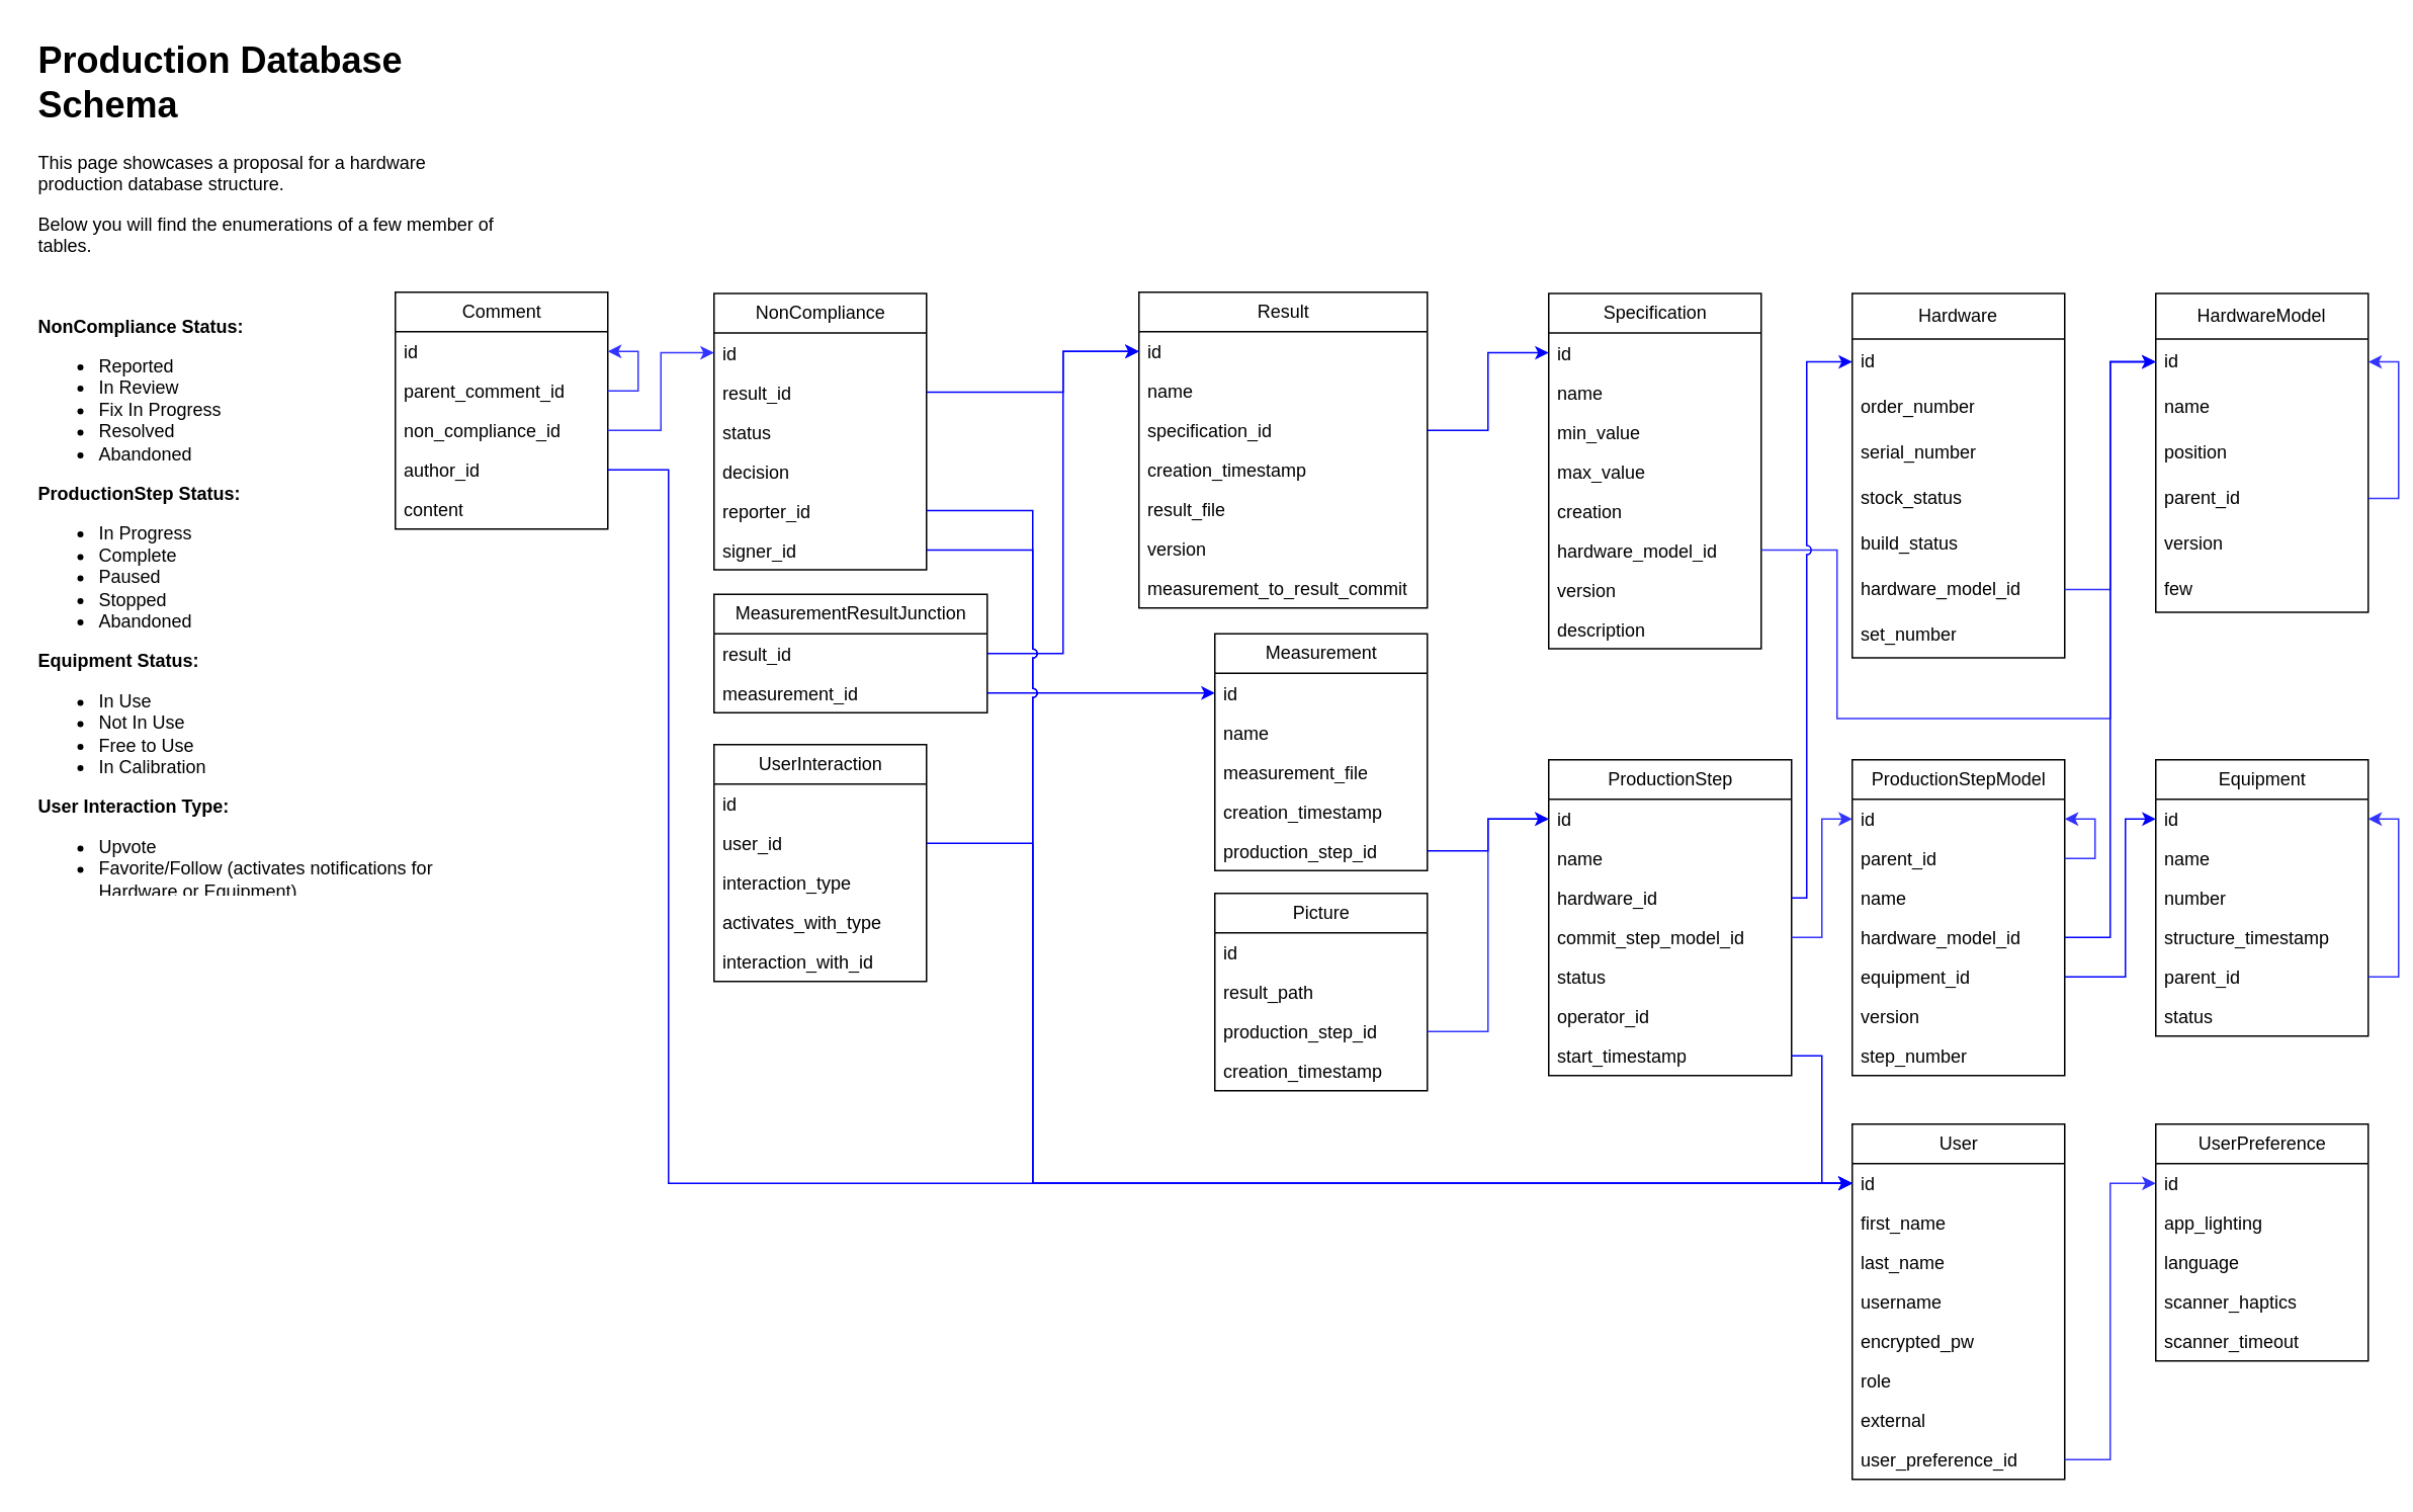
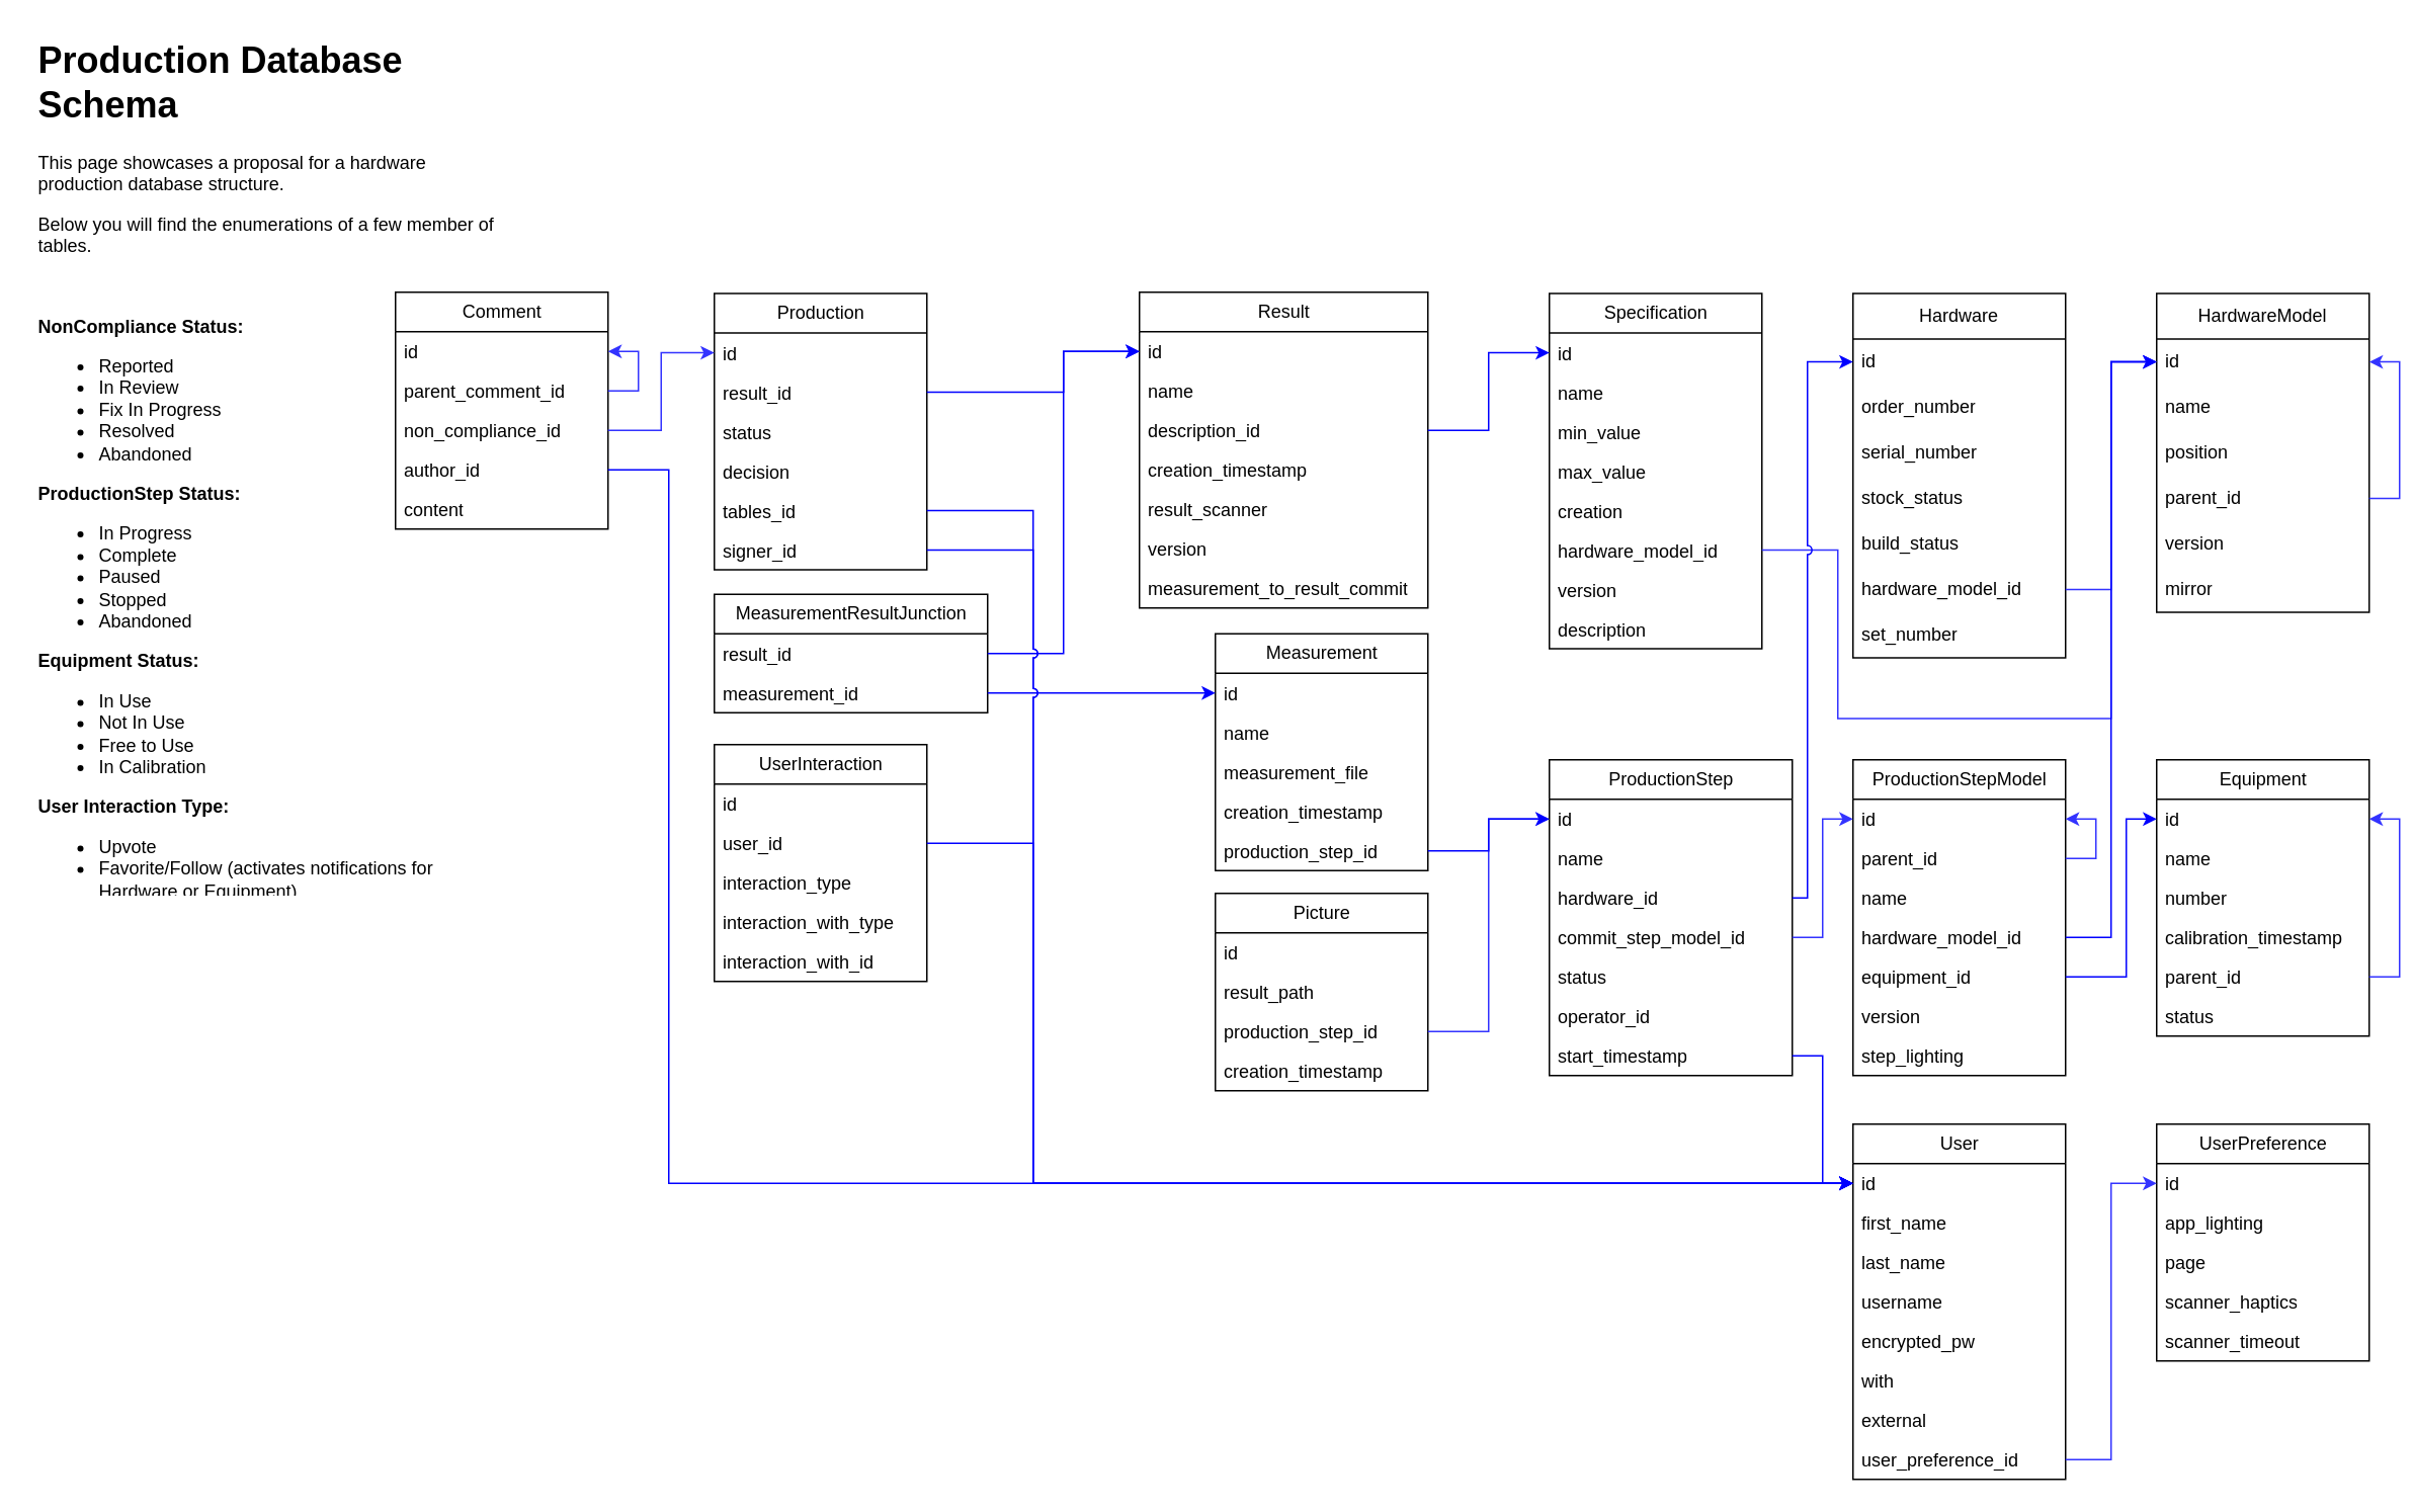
- <mxCell id="85" value="NonCompliance" style="swimlane;fontStyle=0;childLayout=stackLayout;horizontal=1;startSize=26;fillColor=none;horizontalStack=0;resizeParent=1;resizeParentMax=0;resizeLast=0;collapsible=1;marginBottom=0;html=1;" parent="1" vertex="1"><mxGeometry x="470" y="192.89" width="140" height="182" as="geometry" /></mxCell>
+ <mxCell id="85" value="Production" style="swimlane;fontStyle=0;childLayout=stackLayout;horizontal=1;startSize=26;fillColor=none;horizontalStack=0;resizeParent=1;resizeParentMax=0;resizeLast=0;collapsible=1;marginBottom=0;html=1;" parent="1" vertex="1"><mxGeometry x="470" y="192.89" width="140" height="182" as="geometry" /></mxCell>
- <mxCell id="55" value="specification_id" style="text;strokeColor=none;fillColor=none;align=left;verticalAlign=top;spacingLeft=4;spacingRight=4;overflow=hidden;rotatable=0;points=[[0,0.5],[1,0.5]];portConstraint=eastwest;whiteSpace=wrap;html=1;" parent="52" vertex="1"><mxGeometry y="78" width="190" height="26" as="geometry" /></mxCell>
+ <mxCell id="55" value="description_id" style="text;strokeColor=none;fillColor=none;align=left;verticalAlign=top;spacingLeft=4;spacingRight=4;overflow=hidden;rotatable=0;points=[[0,0.5],[1,0.5]];portConstraint=eastwest;whiteSpace=wrap;html=1;" parent="52" vertex="1"><mxGeometry y="78" width="190" height="26" as="geometry" /></mxCell>
- <mxCell id="57" value="result_file" style="text;strokeColor=none;fillColor=none;align=left;verticalAlign=top;spacingLeft=4;spacingRight=4;overflow=hidden;rotatable=0;points=[[0,0.5],[1,0.5]];portConstraint=eastwest;whiteSpace=wrap;html=1;" parent="52" vertex="1"><mxGeometry y="130" width="190" height="26" as="geometry" /></mxCell>
+ <mxCell id="57" value="result_scanner" style="text;strokeColor=none;fillColor=none;align=left;verticalAlign=top;spacingLeft=4;spacingRight=4;overflow=hidden;rotatable=0;points=[[0,0.5],[1,0.5]];portConstraint=eastwest;whiteSpace=wrap;html=1;" parent="52" vertex="1"><mxGeometry y="130" width="190" height="26" as="geometry" /></mxCell>
- <mxCell id="90" value="reporter_id" style="text;strokeColor=none;fillColor=none;align=left;verticalAlign=top;spacingLeft=4;spacingRight=4;overflow=hidden;rotatable=0;points=[[0,0.5],[1,0.5]];portConstraint=eastwest;whiteSpace=wrap;html=1;" parent="85" vertex="1"><mxGeometry y="130" width="140" height="26" as="geometry" /></mxCell>
+ <mxCell id="90" value="tables_id" style="text;strokeColor=none;fillColor=none;align=left;verticalAlign=top;spacingLeft=4;spacingRight=4;overflow=hidden;rotatable=0;points=[[0,0.5],[1,0.5]];portConstraint=eastwest;whiteSpace=wrap;html=1;" parent="85" vertex="1"><mxGeometry y="130" width="140" height="26" as="geometry" /></mxCell>
- <mxCell id="25" value="few" style="text;strokeColor=none;fillColor=none;align=left;verticalAlign=middle;spacingLeft=4;spacingRight=4;overflow=hidden;points=[[0,0.5],[1,0.5]];portConstraint=eastwest;rotatable=0;whiteSpace=wrap;html=1;" parent="18" vertex="1"><mxGeometry y="180" width="140" height="30" as="geometry" /></mxCell>
+ <mxCell id="25" value="mirror" style="text;strokeColor=none;fillColor=none;align=left;verticalAlign=middle;spacingLeft=4;spacingRight=4;overflow=hidden;points=[[0,0.5],[1,0.5]];portConstraint=eastwest;rotatable=0;whiteSpace=wrap;html=1;" parent="18" vertex="1"><mxGeometry y="180" width="140" height="30" as="geometry" /></mxCell>
- <mxCell id="112" value="activates_with_type" style="text;strokeColor=none;fillColor=none;align=left;verticalAlign=top;spacingLeft=4;spacingRight=4;overflow=hidden;rotatable=0;points=[[0,0.5],[1,0.5]];portConstraint=eastwest;whiteSpace=wrap;html=1;" parent="108" vertex="1"><mxGeometry y="104" width="140" height="26" as="geometry" /></mxCell>
+ <mxCell id="112" value="interaction_with_type" style="text;strokeColor=none;fillColor=none;align=left;verticalAlign=top;spacingLeft=4;spacingRight=4;overflow=hidden;rotatable=0;points=[[0,0.5],[1,0.5]];portConstraint=eastwest;whiteSpace=wrap;html=1;" parent="108" vertex="1"><mxGeometry y="104" width="140" height="26" as="geometry" /></mxCell>
- <mxCell id="39" value="structure_timestamp" style="text;strokeColor=none;fillColor=none;align=left;verticalAlign=top;spacingLeft=4;spacingRight=4;overflow=hidden;rotatable=0;points=[[0,0.5],[1,0.5]];portConstraint=eastwest;whiteSpace=wrap;html=1;" parent="35" vertex="1"><mxGeometry y="104" width="140" height="26" as="geometry" /></mxCell>
+ <mxCell id="39" value="calibration_timestamp" style="text;strokeColor=none;fillColor=none;align=left;verticalAlign=top;spacingLeft=4;spacingRight=4;overflow=hidden;rotatable=0;points=[[0,0.5],[1,0.5]];portConstraint=eastwest;whiteSpace=wrap;html=1;" parent="35" vertex="1"><mxGeometry y="104" width="140" height="26" as="geometry" /></mxCell>
- <mxCell id="84" value="step_number" style="text;strokeColor=none;fillColor=none;align=left;verticalAlign=top;spacingLeft=4;spacingRight=4;overflow=hidden;rotatable=0;points=[[0,0.5],[1,0.5]];portConstraint=eastwest;whiteSpace=wrap;html=1;" parent="76" vertex="1"><mxGeometry y="182" width="140" height="26" as="geometry" /></mxCell>
+ <mxCell id="84" value="step_lighting" style="text;strokeColor=none;fillColor=none;align=left;verticalAlign=top;spacingLeft=4;spacingRight=4;overflow=hidden;rotatable=0;points=[[0,0.5],[1,0.5]];portConstraint=eastwest;whiteSpace=wrap;html=1;" parent="76" vertex="1"><mxGeometry y="182" width="140" height="26" as="geometry" /></mxCell>
- <mxCell id="14" value="language" style="text;strokeColor=none;fillColor=none;align=left;verticalAlign=top;spacingLeft=4;spacingRight=4;overflow=hidden;rotatable=0;points=[[0,0.5],[1,0.5]];portConstraint=eastwest;whiteSpace=wrap;html=1;" parent="11" vertex="1"><mxGeometry y="78" width="140" height="26" as="geometry" /></mxCell>
+ <mxCell id="14" value="page" style="text;strokeColor=none;fillColor=none;align=left;verticalAlign=top;spacingLeft=4;spacingRight=4;overflow=hidden;rotatable=0;points=[[0,0.5],[1,0.5]];portConstraint=eastwest;whiteSpace=wrap;html=1;" parent="11" vertex="1"><mxGeometry y="78" width="140" height="26" as="geometry" /></mxCell>
- <mxCell id="8" value="role" style="text;strokeColor=none;fillColor=none;align=left;verticalAlign=top;spacingLeft=4;spacingRight=4;overflow=hidden;rotatable=0;points=[[0,0.5],[1,0.5]];portConstraint=eastwest;whiteSpace=wrap;html=1;" parent="2" vertex="1"><mxGeometry y="156" width="140" height="26" as="geometry" /></mxCell>
+ <mxCell id="8" value="with" style="text;strokeColor=none;fillColor=none;align=left;verticalAlign=top;spacingLeft=4;spacingRight=4;overflow=hidden;rotatable=0;points=[[0,0.5],[1,0.5]];portConstraint=eastwest;whiteSpace=wrap;html=1;" parent="2" vertex="1"><mxGeometry y="156" width="140" height="26" as="geometry" /></mxCell>
